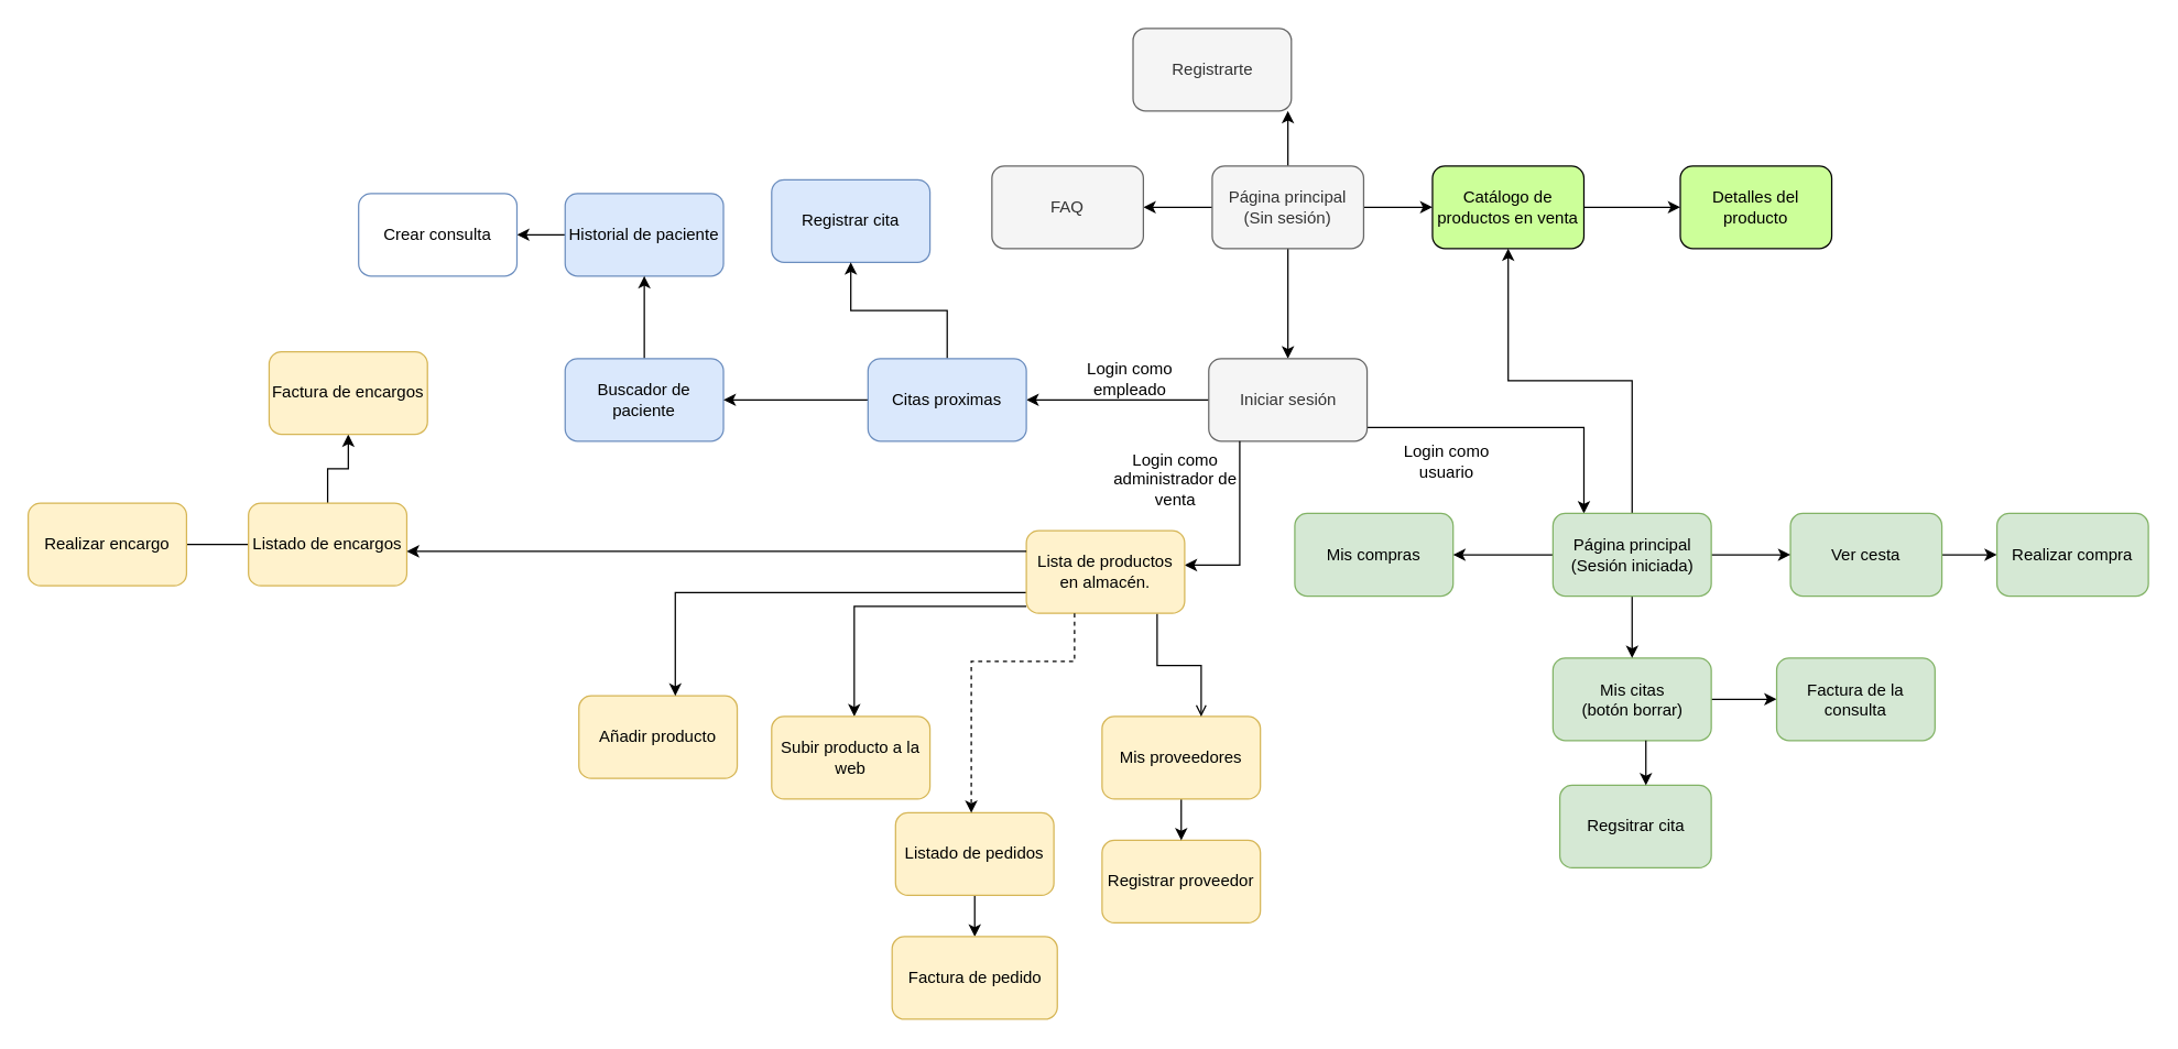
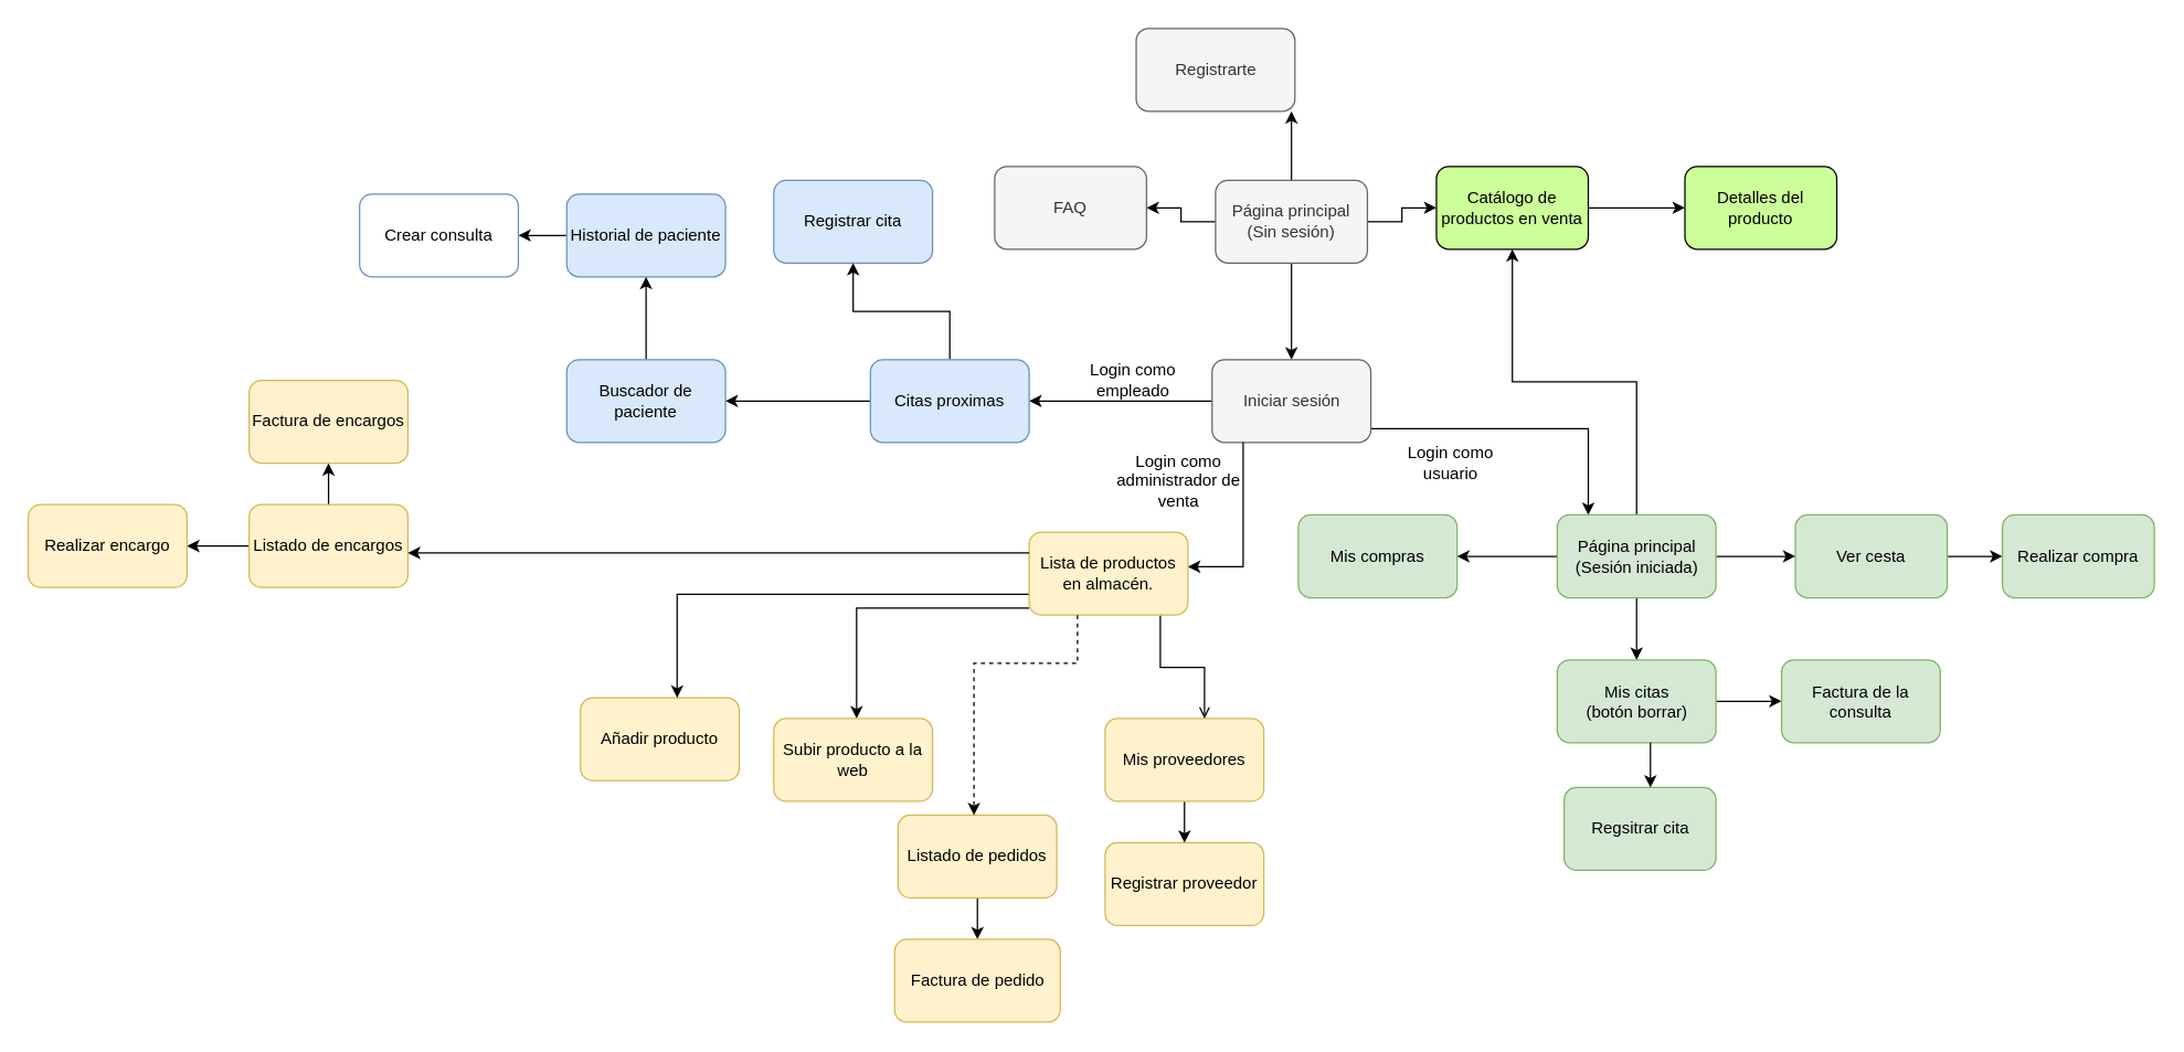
- <mxCell id="6" value="Página principal&lt;br&gt;(Sin sesión)" style="rounded=1;whiteSpace=wrap;html=1;fillColor=#f5f5f5;strokeColor=#666666;fontColor=#333333;" vertex="1" parent="1"><mxGeometry x="880" y="120" width="110" height="60" as="geometry" /></mxCell>
+ <mxCell id="6" value="Página principal&lt;br&gt;(Sin sesión)" style="rounded=1;whiteSpace=wrap;html=1;fillColor=#f5f5f5;strokeColor=#666666;fontColor=#333333;" vertex="1" parent="1"><mxGeometry x="880" y="130" width="110" height="60" as="geometry" /></mxCell>
- <mxCell id="39" value="Factura de encargos" style="whiteSpace=wrap;html=1;rounded=1;fillColor=#fff2cc;strokeColor=#d6b656;" vertex="1" parent="1"><mxGeometry x="195" y="255" width="115" height="60" as="geometry" /></mxCell>
+ <mxCell id="39" value="Factura de encargos" style="whiteSpace=wrap;html=1;rounded=1;fillColor=#fff2cc;strokeColor=#d6b656;" vertex="1" parent="1"><mxGeometry x="180" y="275" width="115" height="60" as="geometry" /></mxCell>
- <mxCell id="37" value="" style="edgeStyle=orthogonalEdgeStyle;rounded=0;orthogonalLoop=1;jettySize=auto;html=1;endArrow=none;" edge="1" parent="1" source="38" target="40"><mxGeometry relative="1" as="geometry" /></mxCell>
+ <mxCell id="37" value="" style="edgeStyle=orthogonalEdgeStyle;rounded=0;orthogonalLoop=1;jettySize=auto;html=1;" edge="1" parent="1" source="38" target="40"><mxGeometry relative="1" as="geometry" /></mxCell>
